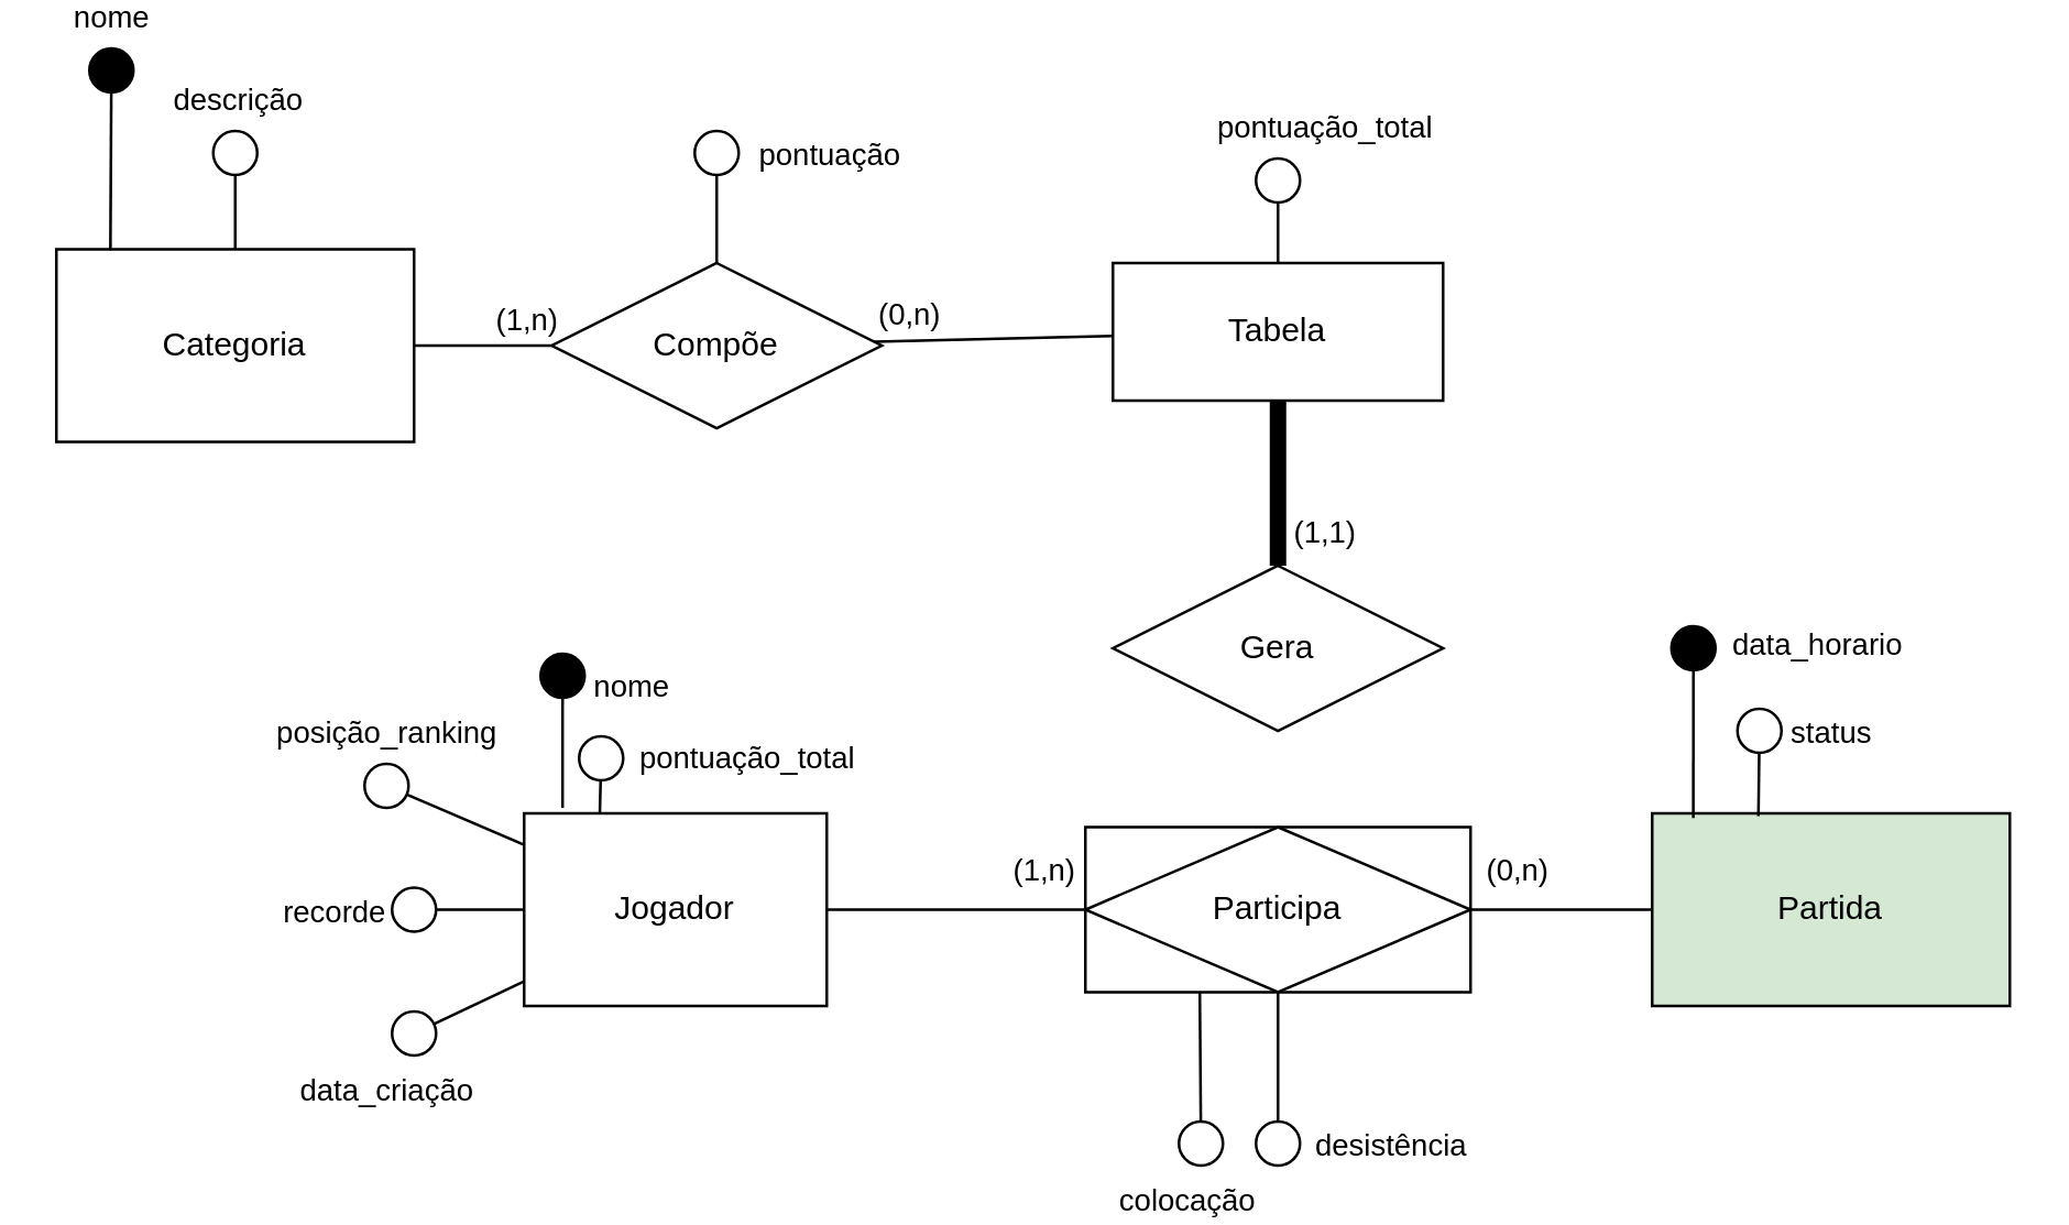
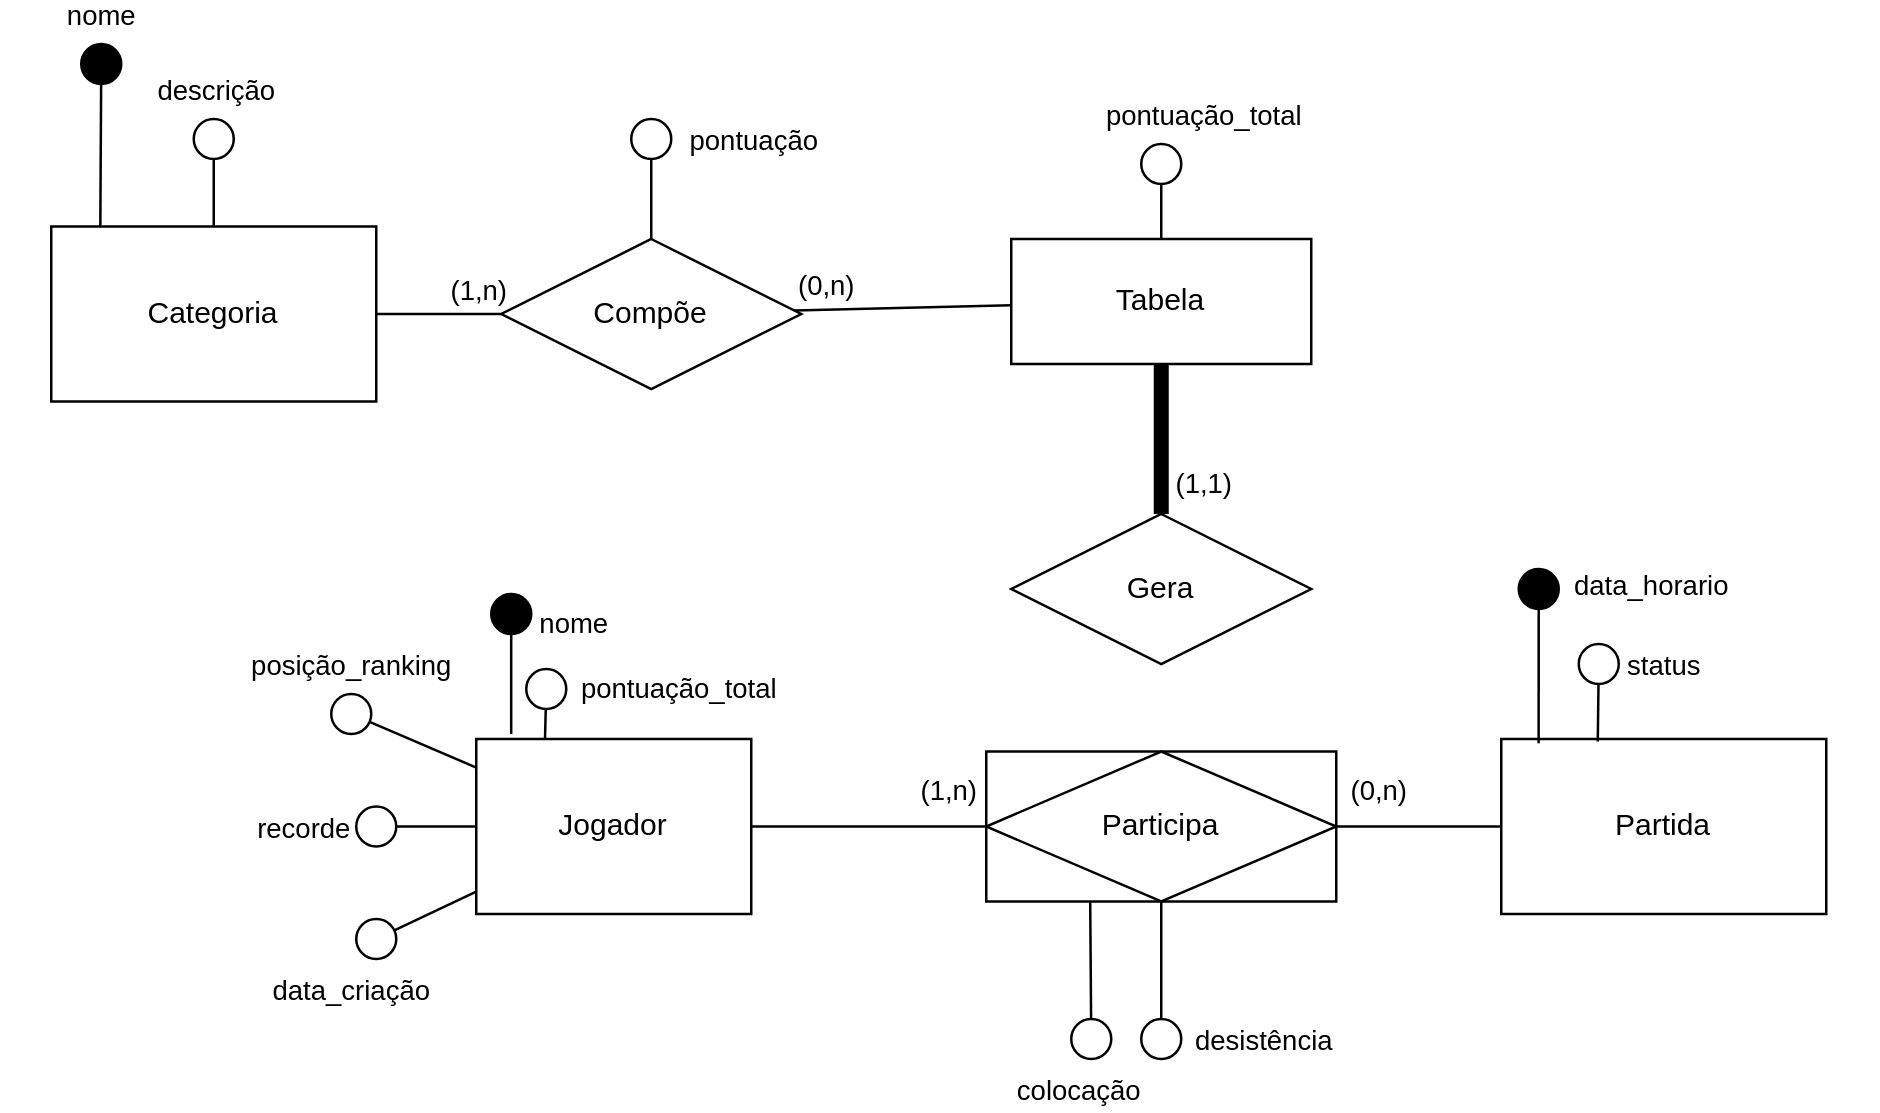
- <mxCell id="3" value="Partida" style="rounded=0;whiteSpace=wrap;html=1;fillColor=#d5e8d4;" parent="1" vertex="1"><mxGeometry x="600" y="290" width="130" height="70" as="geometry" /></mxCell>
+ <mxCell id="3" value="Partida" style="rounded=0;whiteSpace=wrap;html=1;" parent="1" vertex="1"><mxGeometry x="600" y="290" width="130" height="70" as="geometry" /></mxCell>
